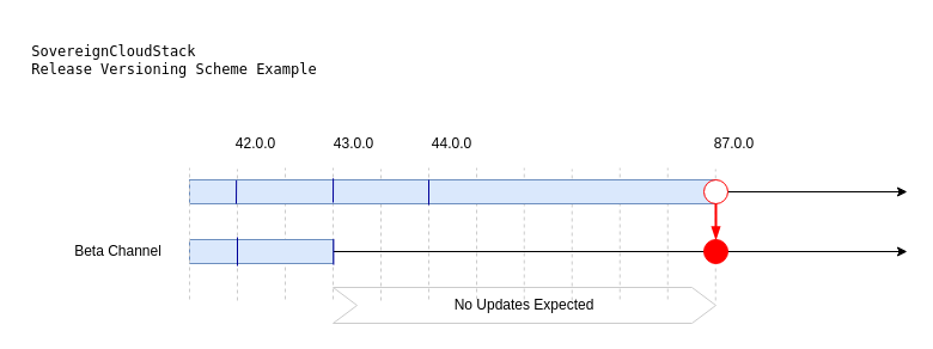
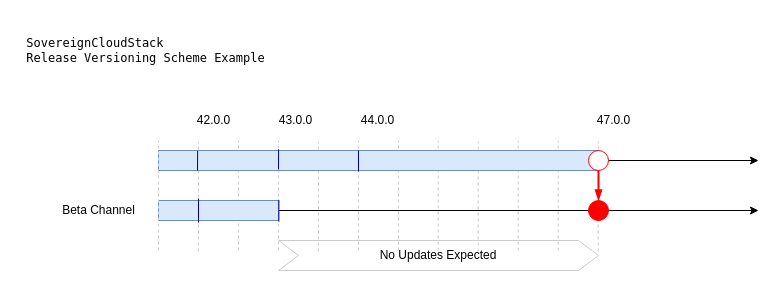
- <mxCell id="11" value="87.0.0" style="text;html=1;align=center;verticalAlign=middle;resizable=0;points=[];autosize=1;strokeColor=none;" vertex="1" parent="1"><mxGeometry x="588" y="110" width="50" height="20" as="geometry" /></mxCell>
+ <mxCell id="11" value="47.0.0" style="text;html=1;align=center;verticalAlign=middle;resizable=0;points=[];autosize=1;strokeColor=none;" vertex="1" parent="1"><mxGeometry x="588" y="110" width="50" height="20" as="geometry" /></mxCell>
